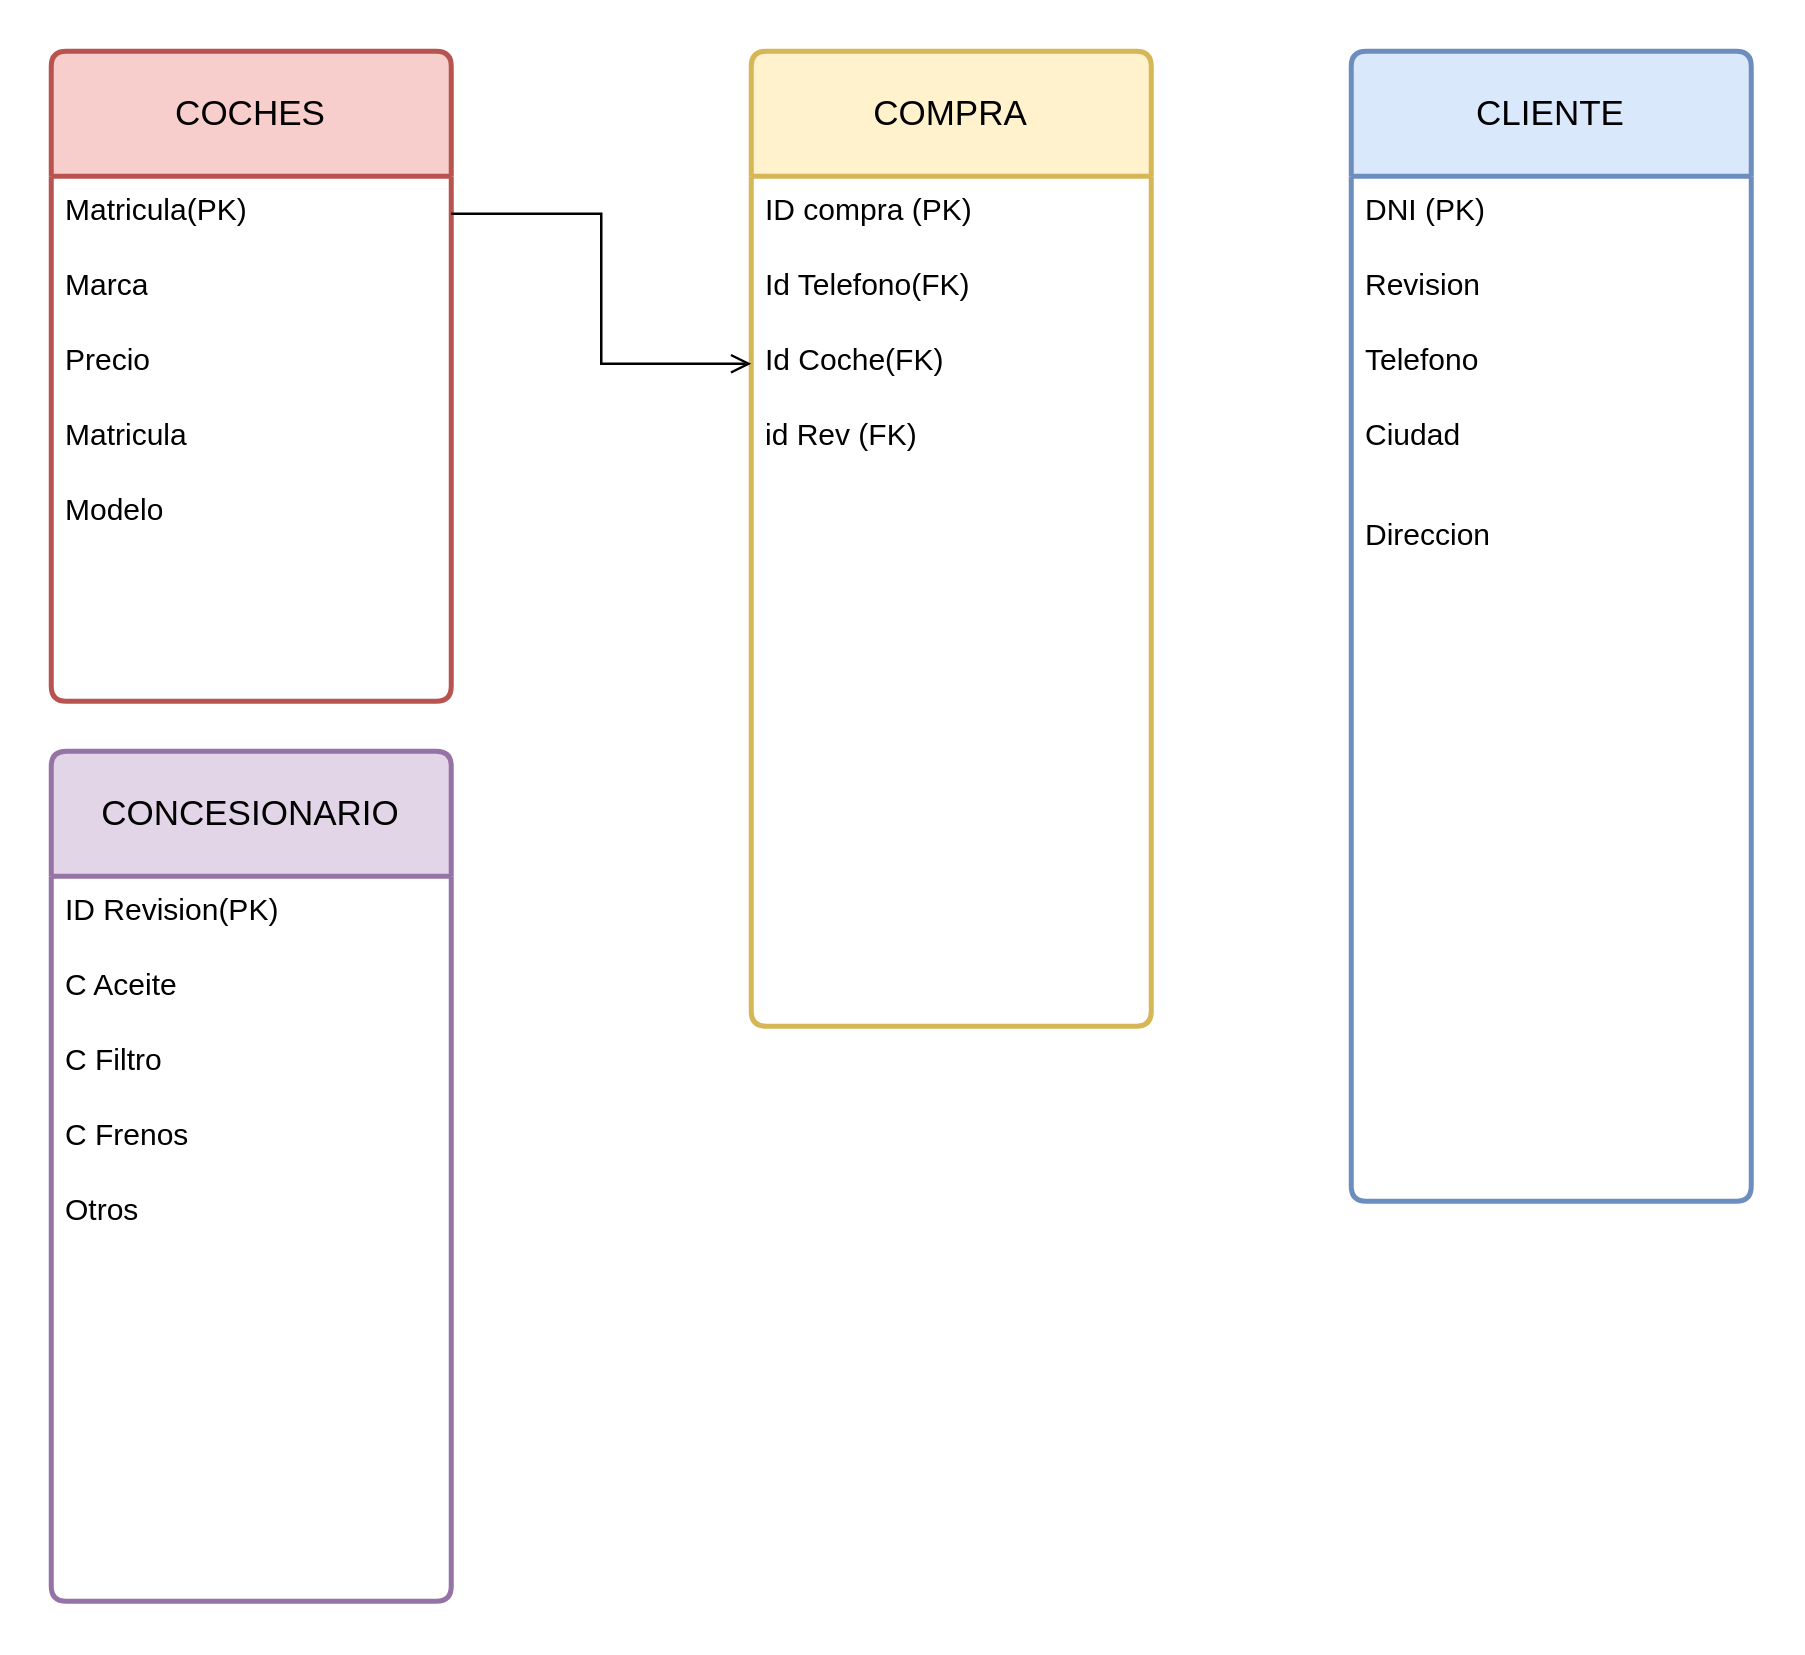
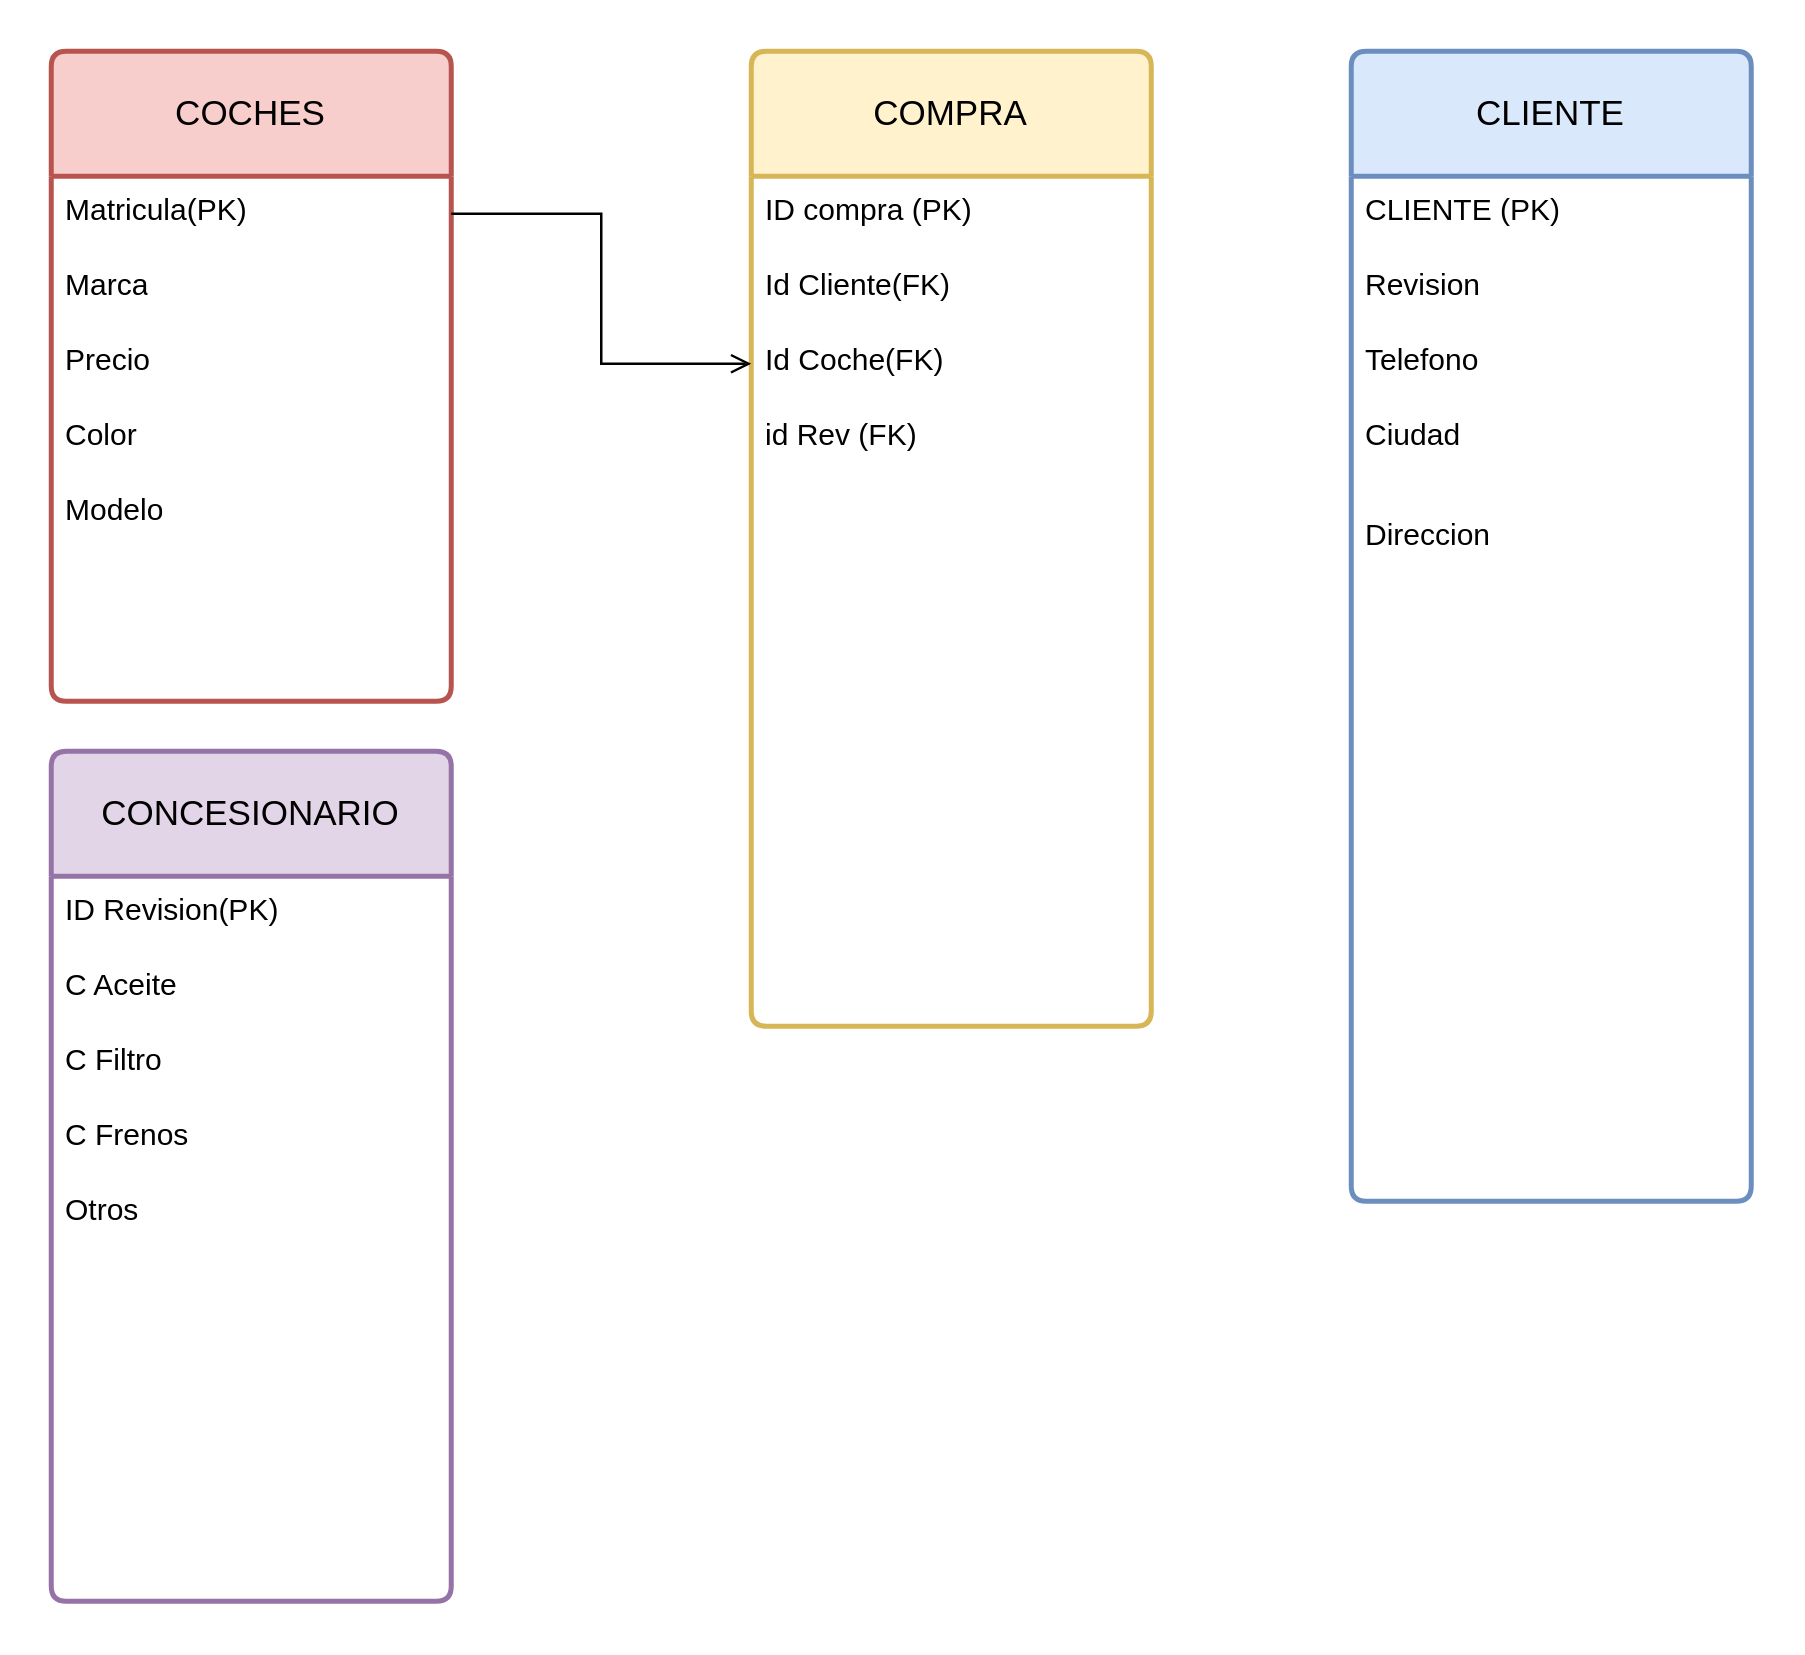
- <mxCell id="9" value="DNI (PK)" style="text;strokeColor=none;fillColor=none;spacingLeft=4;spacingRight=4;overflow=hidden;rotatable=0;points=[[0,0.5],[1,0.5]];portConstraint=eastwest;fontSize=12;whiteSpace=wrap;html=1;" vertex="1" parent="8"><mxGeometry y="50" width="160" height="30" as="geometry" /></mxCell>
+ <mxCell id="9" value="CLIENTE (PK)" style="text;strokeColor=none;fillColor=none;spacingLeft=4;spacingRight=4;overflow=hidden;rotatable=0;points=[[0,0.5],[1,0.5]];portConstraint=eastwest;fontSize=12;whiteSpace=wrap;html=1;" vertex="1" parent="8"><mxGeometry y="50" width="160" height="30" as="geometry" /></mxCell>
- <mxCell id="16" value="Id Telefono(FK)" style="text;strokeColor=none;fillColor=none;spacingLeft=4;spacingRight=4;overflow=hidden;rotatable=0;points=[[0,0.5],[1,0.5]];portConstraint=eastwest;fontSize=12;whiteSpace=wrap;html=1;" vertex="1" parent="14"><mxGeometry y="80" width="160" height="30" as="geometry" /></mxCell>
+ <mxCell id="16" value="Id Cliente(FK)" style="text;strokeColor=none;fillColor=none;spacingLeft=4;spacingRight=4;overflow=hidden;rotatable=0;points=[[0,0.5],[1,0.5]];portConstraint=eastwest;fontSize=12;whiteSpace=wrap;html=1;" vertex="1" parent="14"><mxGeometry y="80" width="160" height="30" as="geometry" /></mxCell>
- <mxCell id="6" value="Matricula" style="text;strokeColor=none;fillColor=none;spacingLeft=4;spacingRight=4;overflow=hidden;rotatable=0;points=[[0,0.5],[1,0.5]];portConstraint=eastwest;fontSize=12;whiteSpace=wrap;html=1;" vertex="1" parent="2"><mxGeometry y="140" width="160" height="30" as="geometry" /></mxCell>
+ <mxCell id="6" value="Color" style="text;strokeColor=none;fillColor=none;spacingLeft=4;spacingRight=4;overflow=hidden;rotatable=0;points=[[0,0.5],[1,0.5]];portConstraint=eastwest;fontSize=12;whiteSpace=wrap;html=1;" vertex="1" parent="2"><mxGeometry y="140" width="160" height="30" as="geometry" /></mxCell>
